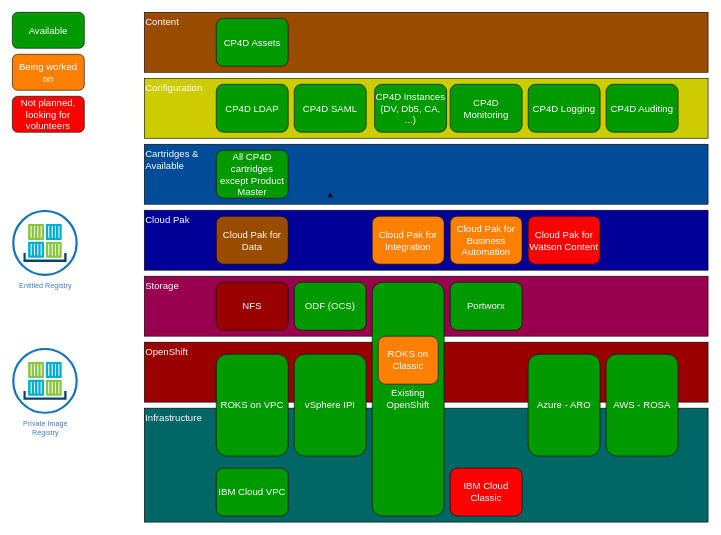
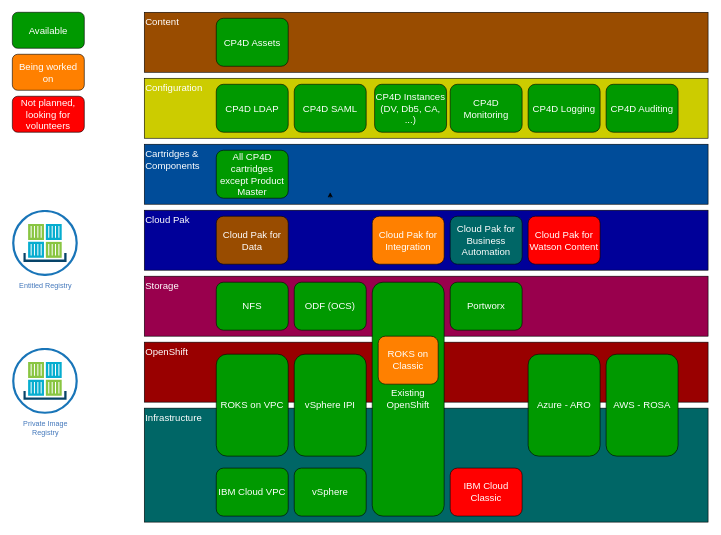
- <mxCell id="6" value="Cartridges &amp;amp;&lt;br&gt;Available" style="whiteSpace=wrap;html=1;align=left;verticalAlign=top;fillColor=#004C99;fontColor=#FFFFFF;fontSize=16;" parent="1" vertex="1"><mxGeometry x="240" y="240" width="940" height="100" as="geometry" /></mxCell>
+ <mxCell id="6" value="Cartridges &amp;amp;&lt;br&gt;Components" style="whiteSpace=wrap;html=1;align=left;verticalAlign=top;fillColor=#004C99;fontColor=#FFFFFF;fontSize=16;" parent="1" vertex="1"><mxGeometry x="240" y="240" width="940" height="100" as="geometry" /></mxCell>
- <mxCell id="33" value="Cloud Pak for Business Automation" style="rounded=1;whiteSpace=wrap;html=1;fontSize=16;fontColor=#FFFFFF;fillColor=#FF8000;align=center;verticalAlign=middle;" parent="30" vertex="1"><mxGeometry x="750" y="360" width="120" height="80" as="geometry" /></mxCell>
+ <mxCell id="33" value="Cloud Pak for Business Automation" style="rounded=1;whiteSpace=wrap;html=1;fontSize=16;fontColor=#FFFFFF;fillColor=#006666;align=center;verticalAlign=middle;" parent="30" vertex="1"><mxGeometry x="750" y="360" width="120" height="80" as="geometry" /></mxCell>
- <mxCell id="27" value="NFS" style="rounded=1;whiteSpace=wrap;html=1;fontSize=16;fontColor=#FFFFFF;fillColor=#990000;align=center;verticalAlign=middle;" parent="26" vertex="1"><mxGeometry x="360" y="470" width="120" height="80" as="geometry" /></mxCell>
+ <mxCell id="27" value="NFS" style="rounded=1;whiteSpace=wrap;html=1;fontSize=16;fontColor=#FFFFFF;fillColor=#009900;align=center;verticalAlign=middle;" parent="26" vertex="1"><mxGeometry x="360" y="470" width="120" height="80" as="geometry" /></mxCell>
+ <mxCell id="18" value="vSphere" style="rounded=1;whiteSpace=wrap;html=1;fontSize=16;fontColor=#FFFFFF;fillColor=#009900;align=center;verticalAlign=middle;" parent="13" vertex="1"><mxGeometry x="490" y="780" width="120" height="80" as="geometry" /></mxCell>
